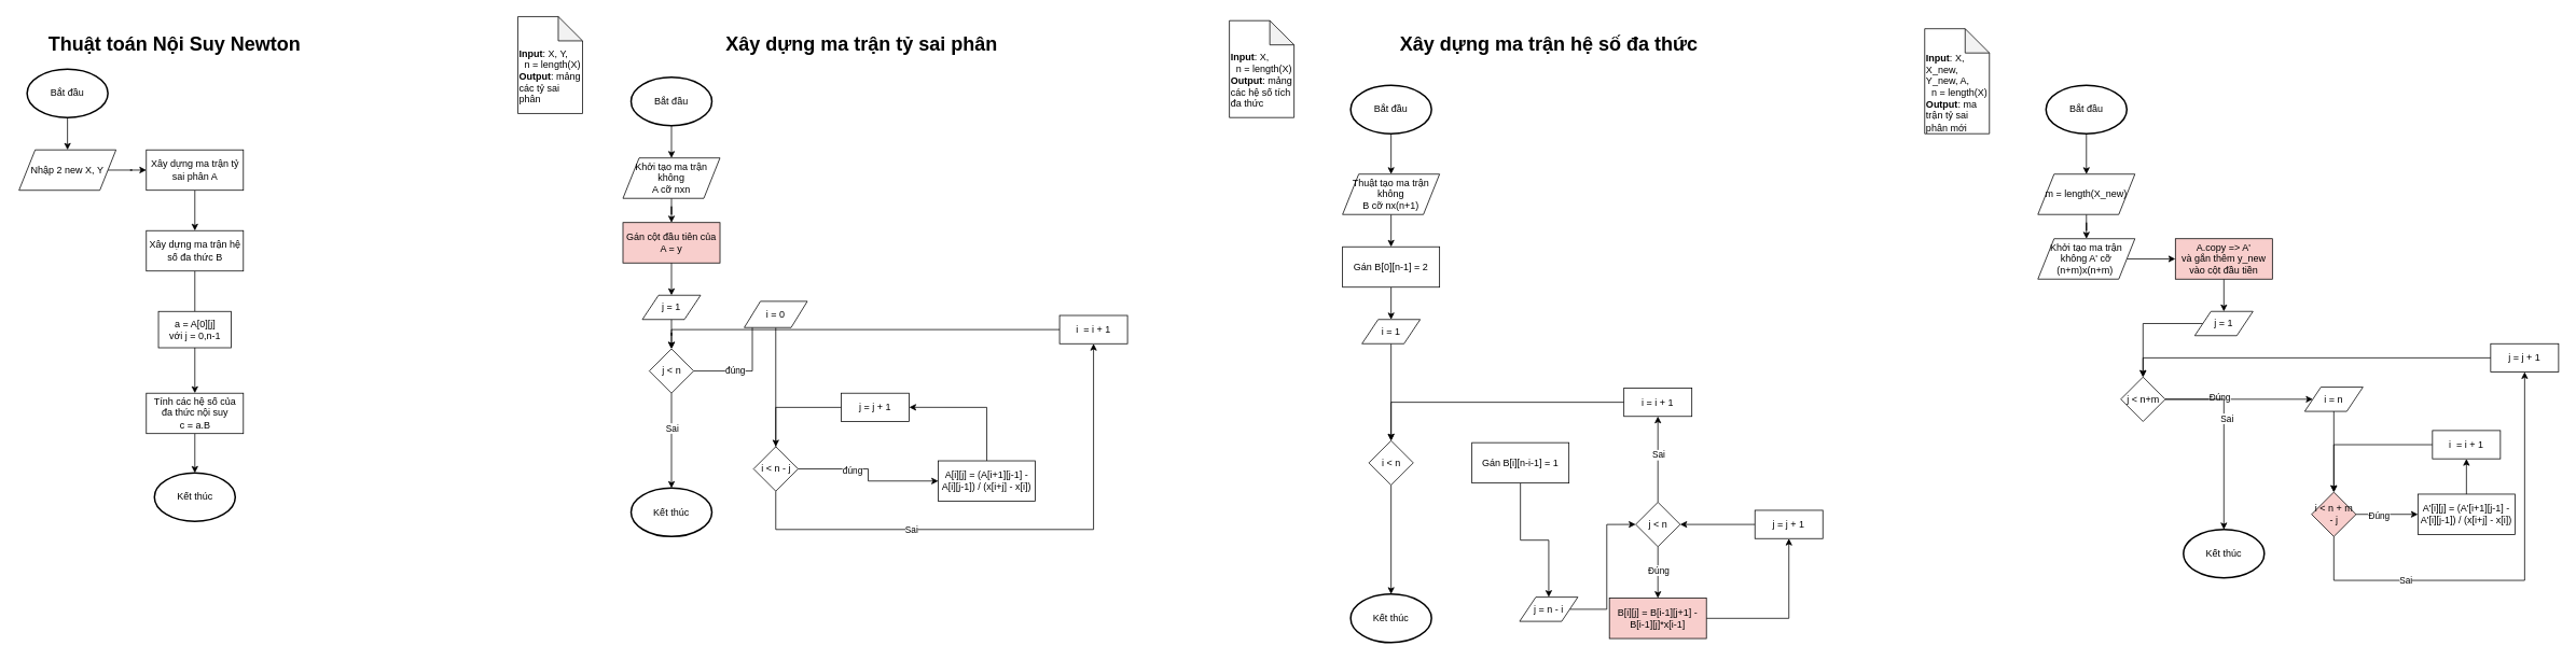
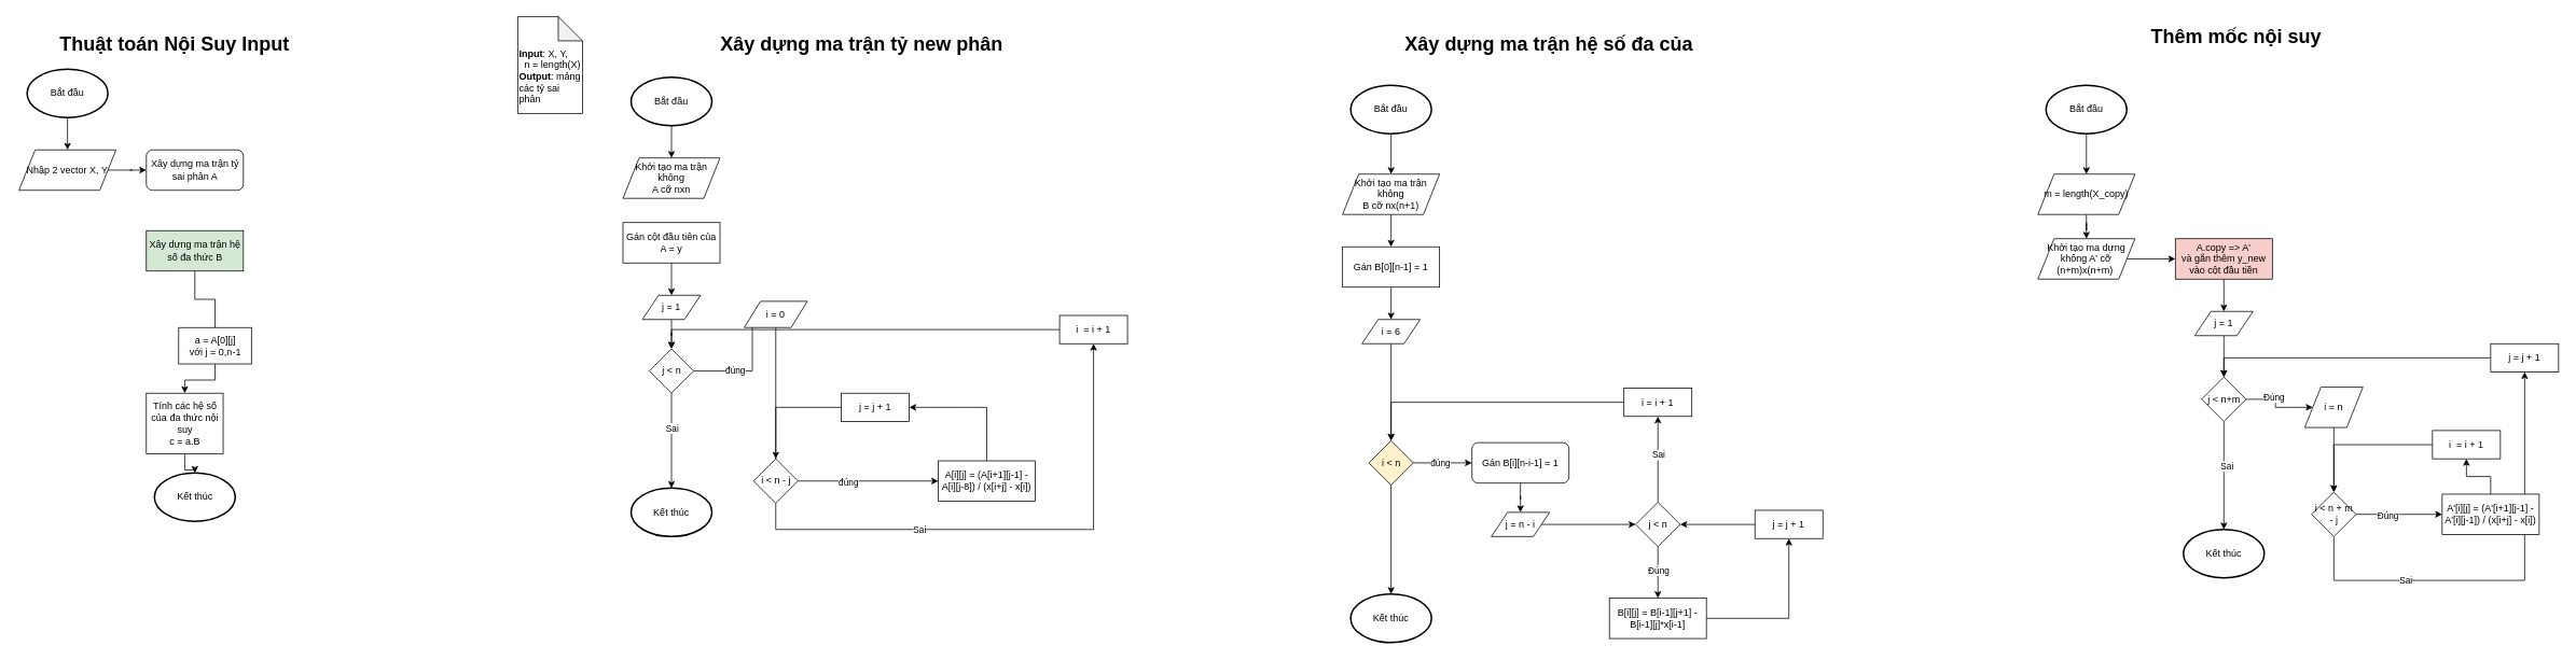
+ <mxCell id="75" value="Thêm mốc nội suy" style="text;strokeColor=none;fillColor=none;html=1;fontSize=24;fontStyle=1;verticalAlign=middle;align=center;" vertex="1" parent="1"><mxGeometry x="2570" y="25" width="390" height="40" as="geometry" /></mxCell>
- <mxCell id="46" value="Thuật toán Nội Suy Newton" style="text;strokeColor=none;fillColor=none;html=1;fontSize=24;fontStyle=1;verticalAlign=middle;align=center;" parent="1" vertex="1"><mxGeometry x="20" y="35" width="390" height="40" as="geometry" /></mxCell>
+ <mxCell id="46" value="Thuật toán Nội Suy Input" style="text;strokeColor=none;fillColor=none;html=1;fontSize=24;fontStyle=1;verticalAlign=middle;align=center;" parent="1" vertex="1"><mxGeometry x="20" y="35" width="390" height="40" as="geometry" /></mxCell>
- <mxCell id="19" value="Xây dựng ma trận tỷ sai phân" style="text;strokeColor=none;fillColor=none;html=1;fontSize=24;fontStyle=1;verticalAlign=middle;align=center;" parent="1" vertex="1"><mxGeometry x="870" y="35" width="390" height="40" as="geometry" /></mxCell>
+ <mxCell id="19" value="Xây dựng ma trận tỷ new phân" style="text;strokeColor=none;fillColor=none;html=1;fontSize=24;fontStyle=1;verticalAlign=middle;align=center;" parent="1" vertex="1"><mxGeometry x="870" y="35" width="390" height="40" as="geometry" /></mxCell>
- <mxCell id="44" value="Xây dựng ma trận hệ số đa thức" style="text;strokeColor=none;fillColor=none;html=1;fontSize=24;fontStyle=1;verticalAlign=middle;align=center;" parent="1" vertex="1"><mxGeometry x="1720" y="35" width="390" height="40" as="geometry" /></mxCell>
+ <mxCell id="44" value="Xây dựng ma trận hệ số đa của" style="text;strokeColor=none;fillColor=none;html=1;fontSize=24;fontStyle=1;verticalAlign=middle;align=center;" parent="1" vertex="1"><mxGeometry x="1720" y="35" width="390" height="40" as="geometry" /></mxCell>
- <mxCell id="45" value="&lt;br&gt;&lt;br&gt;&lt;b&gt;Input&lt;/b&gt;: X,&lt;br&gt;&amp;nbsp; n = length(X)&lt;br&gt;&lt;b&gt;Output&lt;/b&gt;: mảng các hệ số tích đa thức" style="shape=note;whiteSpace=wrap;html=1;backgroundOutline=1;darkOpacity=0.05;align=left;verticalAlign=middle;" parent="1" vertex="1"><mxGeometry x="1520" y="25" width="80" height="120" as="geometry" /></mxCell>
- <mxCell id="76" value="&lt;br&gt;&lt;br&gt;&lt;b&gt;Input&lt;/b&gt;: X, X_new, Y_new, A,&lt;br&gt;&amp;nbsp; n = length(X)&lt;br&gt;&lt;b&gt;Output&lt;/b&gt;: ma trận tỷ sai phân mới" style="shape=note;whiteSpace=wrap;html=1;backgroundOutline=1;darkOpacity=0.05;align=left;verticalAlign=middle;" vertex="1" parent="1"><mxGeometry x="2380" y="35" width="80" height="130" as="geometry" /></mxCell>
- <mxCell id="5" value="Nhập 2 new X, Y" style="shape=parallelogram;perimeter=parallelogramPerimeter;whiteSpace=wrap;html=1;fixedSize=1;" parent="1" vertex="1"><mxGeometry x="23" y="185" width="120" height="50" as="geometry" /></mxCell>
+ <mxCell id="5" value="Nhập 2 vector X, Y" style="shape=parallelogram;perimeter=parallelogramPerimeter;whiteSpace=wrap;html=1;fixedSize=1;" parent="1" vertex="1"><mxGeometry x="23" y="185" width="120" height="50" as="geometry" /></mxCell>
- <mxCell id="7" value="Xây dựng ma trận tỷ sai phân A" style="rounded=0;whiteSpace=wrap;html=1;" parent="1" vertex="1"><mxGeometry x="180.5" y="185" width="120" height="50" as="geometry" /></mxCell>
+ <mxCell id="7" value="Xây dựng ma trận tỷ sai phân A" style="whiteSpace=wrap;html=1;rounded=1;" parent="1" vertex="1"><mxGeometry x="180.5" y="185" width="120" height="50" as="geometry" /></mxCell>
- <mxCell id="50" value="Thuật tạo ma trận không&lt;br&gt;B cỡ nx(n+1)" style="shape=parallelogram;perimeter=parallelogramPerimeter;whiteSpace=wrap;html=1;fixedSize=1;" parent="1" vertex="1"><mxGeometry x="1660" y="215" width="120" height="50" as="geometry" /></mxCell>
+ <mxCell id="50" value="Khởi tạo ma trận không&lt;br&gt;B cỡ nx(n+1)" style="shape=parallelogram;perimeter=parallelogramPerimeter;whiteSpace=wrap;html=1;fixedSize=1;" parent="1" vertex="1"><mxGeometry x="1660" y="215" width="120" height="50" as="geometry" /></mxCell>
- <mxCell id="80" value="m = length(X_new)" style="shape=parallelogram;perimeter=parallelogramPerimeter;whiteSpace=wrap;html=1;fixedSize=1;" vertex="1" parent="1"><mxGeometry x="2520" y="215" width="120" height="50" as="geometry" /></mxCell>
+ <mxCell id="80" value="m = length(X_copy)" style="shape=parallelogram;perimeter=parallelogramPerimeter;whiteSpace=wrap;html=1;fixedSize=1;" vertex="1" parent="1"><mxGeometry x="2520" y="215" width="120" height="50" as="geometry" /></mxCell>
- <mxCell id="6" style="edgeStyle=orthogonalEdgeStyle;rounded=0;orthogonalLoop=1;jettySize=auto;html=1;entryX=0.5;entryY=0;entryDx=0;entryDy=0;startArrow=none;startFill=0;endArrow=classic;endFill=1;" parent="1" source="7" target="9" edge="1"><mxGeometry relative="1" as="geometry" /></mxCell>
- <mxCell id="17" style="edgeStyle=orthogonalEdgeStyle;rounded=0;orthogonalLoop=1;jettySize=auto;html=1;entryX=0.5;entryY=0;entryDx=0;entryDy=0;startArrow=none;startFill=0;endArrow=classic;endFill=1;" parent="1" source="18" target="22" edge="1"><mxGeometry relative="1" as="geometry" /></mxCell>
- <mxCell id="22" value="Gán cột đầu tiên của A = y" style="rounded=0;whiteSpace=wrap;html=1;fillColor=#f8cecc;" parent="1" vertex="1"><mxGeometry x="770" y="275" width="120" height="50" as="geometry" /></mxCell>
+ <mxCell id="22" value="Gán cột đầu tiên của A = y" style="rounded=0;whiteSpace=wrap;html=1;" parent="1" vertex="1"><mxGeometry x="770" y="275" width="120" height="50" as="geometry" /></mxCell>
- <mxCell id="9" value="Xây dựng ma trận hệ số đa thức B" style="rounded=0;whiteSpace=wrap;html=1;" parent="1" vertex="1"><mxGeometry x="180.5" y="285" width="120" height="50" as="geometry" /></mxCell>
+ <mxCell id="9" value="Xây dựng ma trận hệ số đa thức B" style="rounded=0;whiteSpace=wrap;html=1;fillColor=#d5e8d4;" parent="1" vertex="1"><mxGeometry x="180.5" y="285" width="120" height="50" as="geometry" /></mxCell>
- <mxCell id="82" value="Khởi tạo ma trận không A' cỡ (n+m)x(n+m)&amp;nbsp;" style="shape=parallelogram;perimeter=parallelogramPerimeter;whiteSpace=wrap;html=1;fixedSize=1;" vertex="1" parent="1"><mxGeometry x="2520" y="295" width="120" height="50" as="geometry" /></mxCell>
+ <mxCell id="82" value="Khởi tạo ma dựng không A' cỡ (n+m)x(n+m)&amp;nbsp;" style="shape=parallelogram;perimeter=parallelogramPerimeter;whiteSpace=wrap;html=1;fixedSize=1;" vertex="1" parent="1"><mxGeometry x="2520" y="295" width="120" height="50" as="geometry" /></mxCell>
- <mxCell id="52" value="Gán B[0][n-1] = 2" style="rounded=0;whiteSpace=wrap;html=1;" parent="1" vertex="1"><mxGeometry x="1660" y="305" width="120" height="50" as="geometry" /></mxCell>
+ <mxCell id="52" value="Gán B[0][n-1] = 1" style="rounded=0;whiteSpace=wrap;html=1;" parent="1" vertex="1"><mxGeometry x="1660" y="305" width="120" height="50" as="geometry" /></mxCell>
- <mxCell id="13" value="a = A[0][j]&lt;br&gt;với j = 0,n-1" style="rounded=0;whiteSpace=wrap;html=1;" parent="1" vertex="1"><mxGeometry x="195.5" y="385" width="90" height="45" as="geometry" /></mxCell>
+ <mxCell id="13" value="a = A[0][j]&lt;br&gt;với j = 0,n-1" style="rounded=0;whiteSpace=wrap;html=1;" parent="1" vertex="1"><mxGeometry x="220.5" y="405" width="90" height="45" as="geometry" /></mxCell>
- <mxCell id="54" value="i = 1" style="shape=parallelogram;perimeter=parallelogramPerimeter;whiteSpace=wrap;html=1;fixedSize=1;" parent="1" vertex="1"><mxGeometry x="1684" y="395" width="72" height="30" as="geometry" /></mxCell>
+ <mxCell id="54" value="i = 6" style="shape=parallelogram;perimeter=parallelogramPerimeter;whiteSpace=wrap;html=1;fixedSize=1;" parent="1" vertex="1"><mxGeometry x="1684" y="395" width="72" height="30" as="geometry" /></mxCell>
- <mxCell id="91" value="j &amp;lt; n+m" style="rhombus;whiteSpace=wrap;html=1;" vertex="1" parent="1"><mxGeometry x="2622.5" y="466.25" width="55" height="55" as="geometry" /></mxCell>
+ <mxCell id="91" value="j &amp;lt; n+m" style="rhombus;whiteSpace=wrap;html=1;" vertex="1" parent="1"><mxGeometry x="2722.5" y="466.25" width="55" height="55" as="geometry" /></mxCell>
- <mxCell id="93" value="i = n" style="shape=parallelogram;perimeter=parallelogramPerimeter;whiteSpace=wrap;html=1;fixedSize=1;" vertex="1" parent="1"><mxGeometry x="2850" y="478.75" width="72" height="30" as="geometry" /></mxCell>
+ <mxCell id="93" value="i = n" style="shape=parallelogram;perimeter=parallelogramPerimeter;whiteSpace=wrap;html=1;fixedSize=1;" vertex="1" parent="1"><mxGeometry x="2850" y="478.75" width="72" height="50" as="geometry" /></mxCell>
- <mxCell id="11" value="Tính các hệ số của đa thức nội suy&lt;br&gt;c = a.B" style="rounded=0;whiteSpace=wrap;html=1;" parent="1" vertex="1"><mxGeometry x="180.5" y="486.25" width="120" height="50" as="geometry" /></mxCell>
+ <mxCell id="11" value="Tính các hệ số của đa thức nội suy&lt;br&gt;c = a.B" style="rounded=0;whiteSpace=wrap;html=1;" parent="1" vertex="1"><mxGeometry x="180.5" y="486.25" width="95" height="75" as="geometry" /></mxCell>
- <mxCell id="58" value="i &amp;lt; n" style="rhombus;whiteSpace=wrap;html=1;" parent="1" vertex="1"><mxGeometry x="1692.5" y="545" width="55" height="55" as="geometry" /></mxCell>
+ <mxCell id="58" value="i &amp;lt; n" style="rhombus;whiteSpace=wrap;html=1;fillColor=#fff2cc;" parent="1" vertex="1"><mxGeometry x="1692.5" y="545" width="55" height="55" as="geometry" /></mxCell>
+ <mxCell id="55" style="edgeStyle=orthogonalEdgeStyle;rounded=0;orthogonalLoop=1;jettySize=auto;html=1;entryX=0;entryY=0.5;entryDx=0;entryDy=0;" parent="1" source="58" target="60" edge="1"><mxGeometry relative="1" as="geometry" /></mxCell>
+ <mxCell id="56" value="đúng" style="edgeLabel;html=1;align=center;verticalAlign=middle;resizable=0;points=[];" parent="55" vertex="1" connectable="0"><mxGeometry x="-0.34" y="-1" relative="1" as="geometry"><mxPoint x="9" y="-1" as="offset" /></mxGeometry></mxCell>
- <mxCell id="60" value="Gán B[i][n-i-1] = 1" style="rounded=0;whiteSpace=wrap;html=1;" parent="1" vertex="1"><mxGeometry x="1820" y="547.5" width="120" height="50" as="geometry" /></mxCell>
+ <mxCell id="60" value="Gán B[i][n-i-1] = 1" style="whiteSpace=wrap;html=1;rounded=1;" parent="1" vertex="1"><mxGeometry x="1820" y="547.5" width="120" height="50" as="geometry" /></mxCell>
- <mxCell id="36" value="i &amp;lt; n - j" style="rhombus;whiteSpace=wrap;html=1;" parent="1" vertex="1"><mxGeometry x="931.5" y="552.5" width="55" height="55" as="geometry" /></mxCell>
+ <mxCell id="36" value="i &amp;lt; n - j" style="rhombus;whiteSpace=wrap;html=1;" parent="1" vertex="1"><mxGeometry x="931.5" y="567.5" width="55" height="55" as="geometry" /></mxCell>
- <mxCell id="38" value="A[i][j] = (A[i+1][j-1] - A[i][j-1]) / (x[i+j] - x[i])" style="rounded=0;whiteSpace=wrap;html=1;" parent="1" vertex="1"><mxGeometry x="1160" y="570" width="120" height="50" as="geometry" /></mxCell>
+ <mxCell id="38" value="A[i][j] = (A[i+1][j-1] - A[i][j-8]) / (x[i+j] - x[i])" style="rounded=0;whiteSpace=wrap;html=1;" parent="1" vertex="1"><mxGeometry x="1160" y="570" width="120" height="50" as="geometry" /></mxCell>
- <mxCell id="98" value="i &amp;lt; n + m - j" style="rhombus;whiteSpace=wrap;html=1;fillColor=#f8cecc;" vertex="1" parent="1"><mxGeometry x="2858.5" y="608.75" width="55" height="55" as="geometry" /></mxCell>
+ <mxCell id="98" value="i &amp;lt; n + m - j" style="rhombus;whiteSpace=wrap;html=1;" vertex="1" parent="1"><mxGeometry x="2858.5" y="608.75" width="55" height="55" as="geometry" /></mxCell>
- <mxCell id="100" value="A'[i][j] = (A'[i+1][j-1] - A'[i][j-1]) / (x[i+j] - x[i])" style="rounded=0;whiteSpace=wrap;html=1;" vertex="1" parent="1"><mxGeometry x="2990" y="611.25" width="120" height="50" as="geometry" /></mxCell>
+ <mxCell id="100" value="A'[i][j] = (A'[i+1][j-1] - A'[i][j-1]) / (x[i+j] - x[i])" style="rounded=0;whiteSpace=wrap;html=1;" vertex="1" parent="1"><mxGeometry x="3020" y="611.25" width="120" height="50" as="geometry" /></mxCell>
- <mxCell id="62" value="j = n - i" style="shape=parallelogram;perimeter=parallelogramPerimeter;whiteSpace=wrap;html=1;fixedSize=1;" parent="1" vertex="1"><mxGeometry x="1879" y="738.75" width="72" height="30" as="geometry" /></mxCell>
+ <mxCell id="62" value="j = n - i" style="shape=parallelogram;perimeter=parallelogramPerimeter;whiteSpace=wrap;html=1;fixedSize=1;" parent="1" vertex="1"><mxGeometry x="1844" y="633.75" width="72" height="30" as="geometry" /></mxCell>
- <mxCell id="69" value="B[i][j] = B[i-1][j+1] - B[i-1][j]*x[i-1]" style="rounded=0;whiteSpace=wrap;html=1;fillColor=#f8cecc;" parent="1" vertex="1"><mxGeometry x="1990" y="740" width="120" height="50" as="geometry" /></mxCell>
+ <mxCell id="69" value="B[i][j] = B[i-1][j+1] - B[i-1][j]*x[i-1]" style="rounded=0;whiteSpace=wrap;html=1;" parent="1" vertex="1"><mxGeometry x="1990" y="740" width="120" height="50" as="geometry" /></mxCell>
